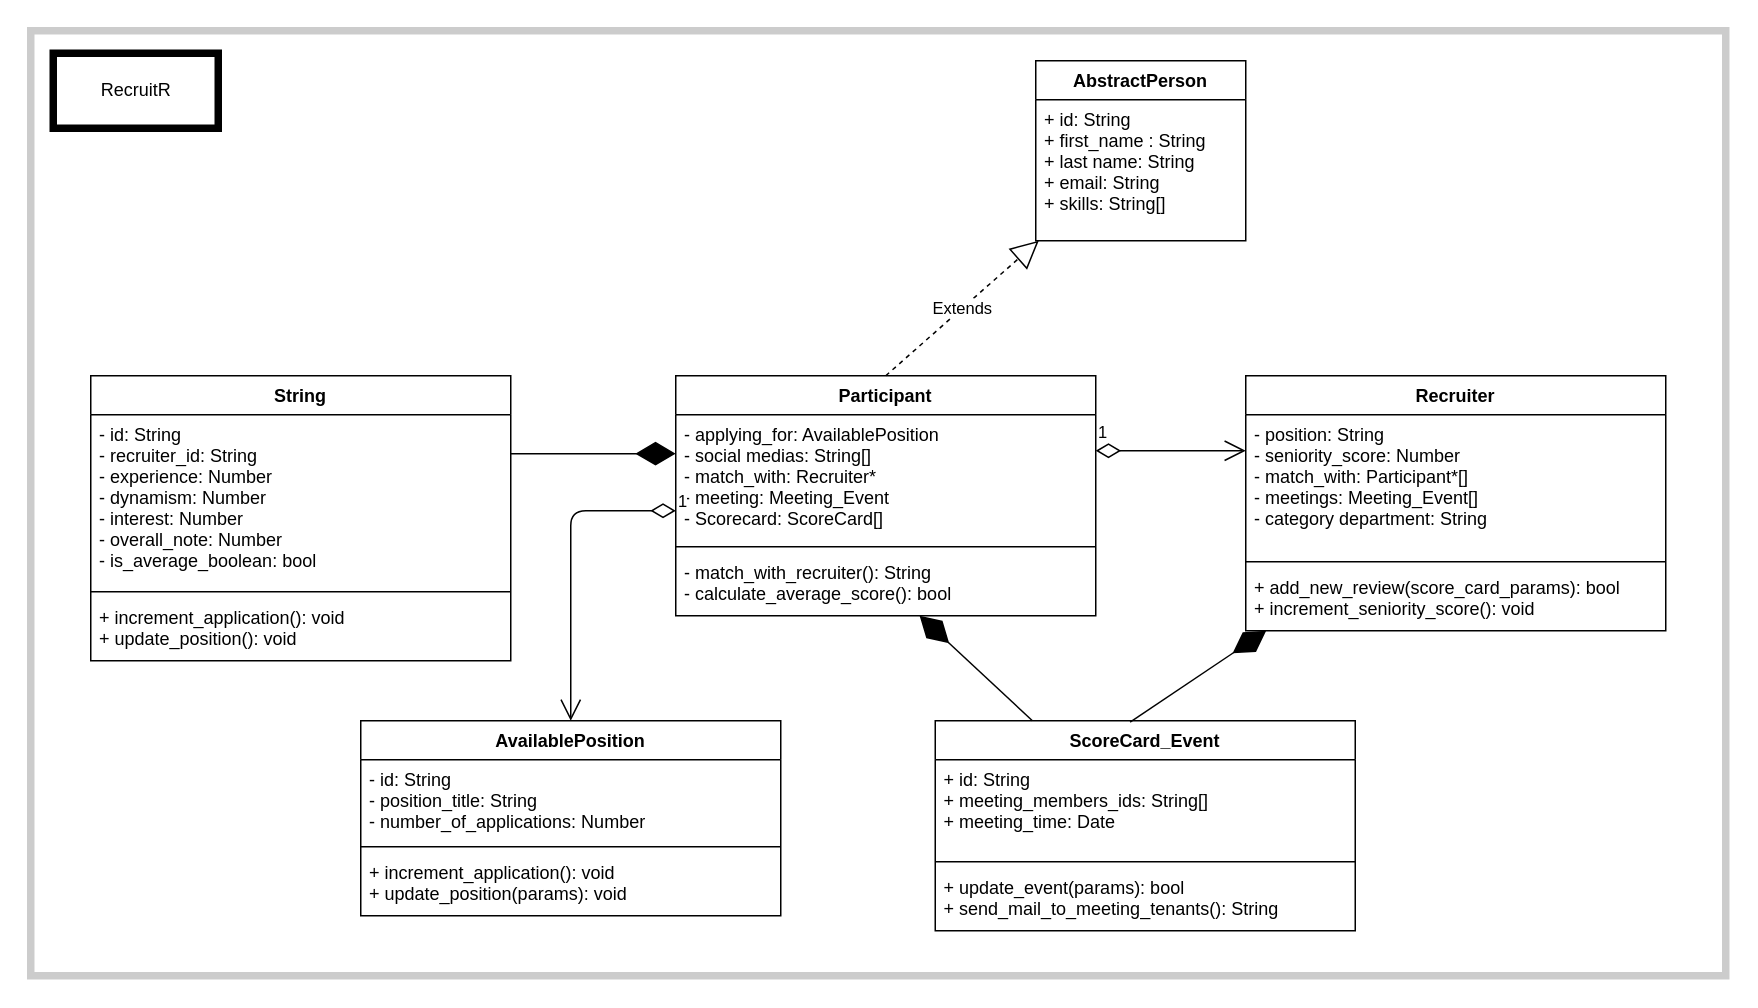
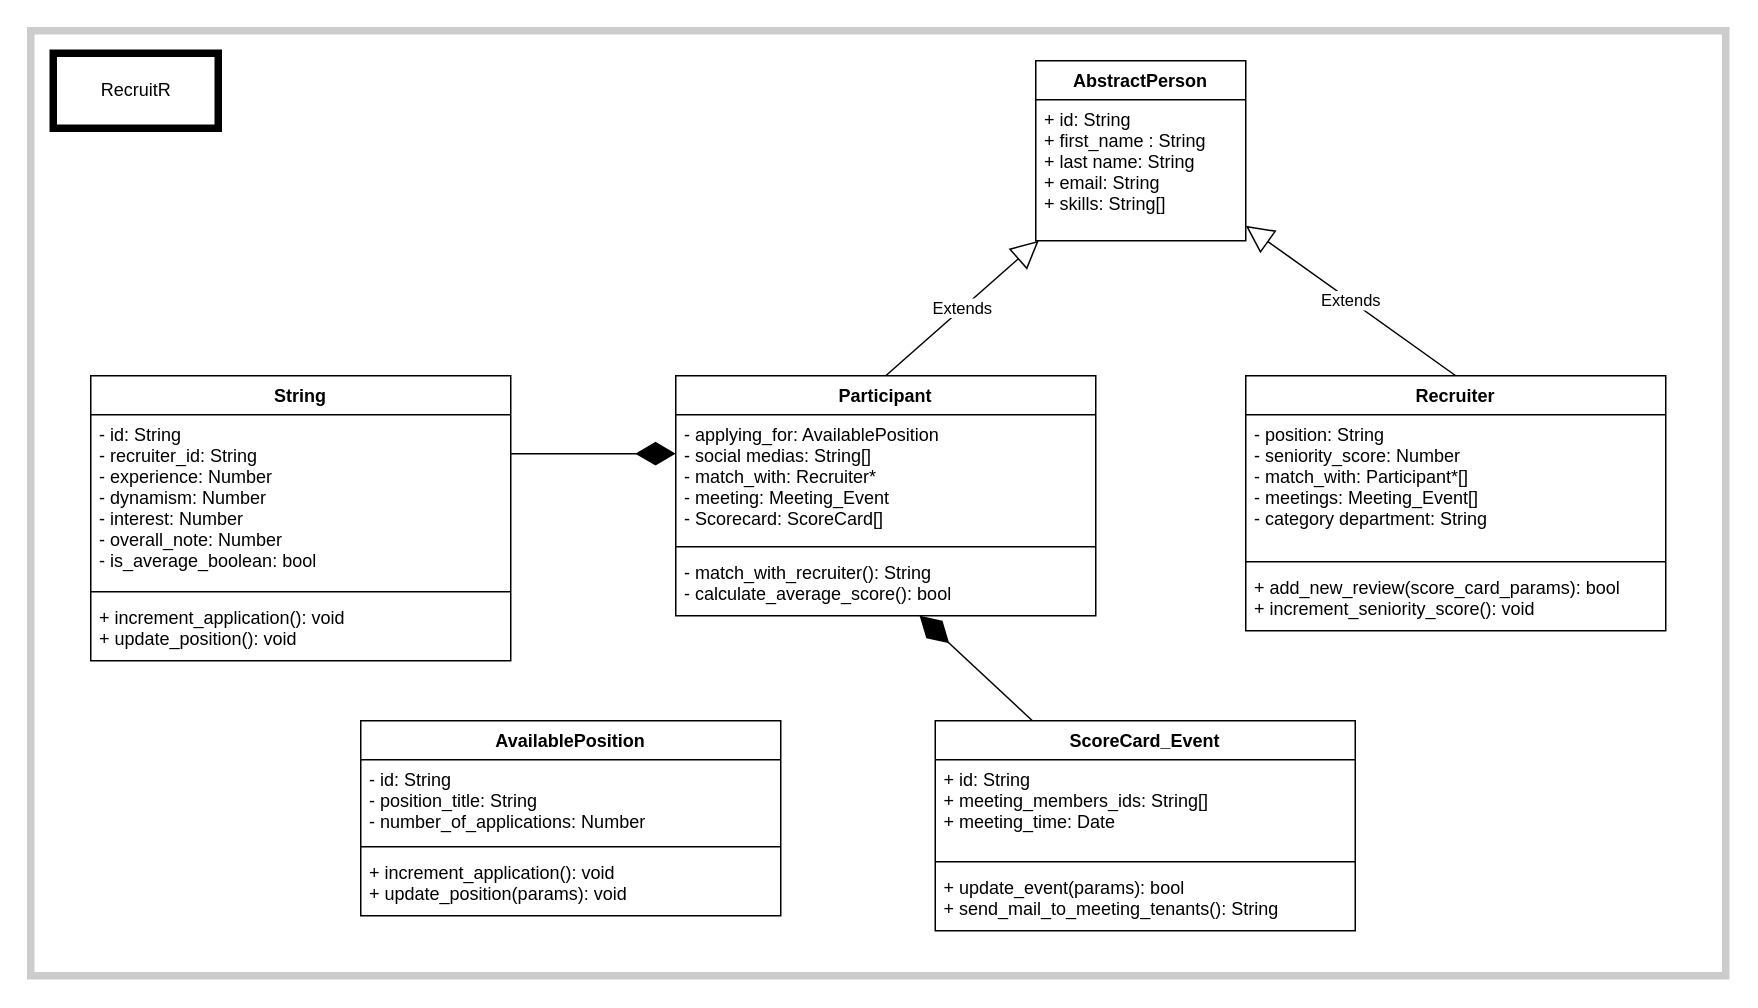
+ <mxCell id="27" value="Extends" style="endArrow=block;endSize=16;endFill=0;html=1;fontColor=#000000;exitX=0.5;exitY=0;exitDx=0;exitDy=0;" edge="1" parent="1" source="8" target="24"><mxGeometry width="160" relative="1" as="geometry"><mxPoint x="710" y="280" as="sourcePoint" /><mxPoint x="809.425" y="230" as="targetPoint" /></mxGeometry></mxCell>
- <mxCell id="26" value="Extends" style="endArrow=block;endSize=16;endFill=0;html=1;fontColor=#000000;exitX=0.5;exitY=0;exitDx=0;exitDy=0;dashed=1;" edge="1" parent="1" source="3" target="24"><mxGeometry width="160" relative="1" as="geometry"><mxPoint x="623" y="230" as="sourcePoint" /><mxPoint x="783" y="230" as="targetPoint" /></mxGeometry></mxCell>
+ <mxCell id="26" value="Extends" style="endArrow=block;endSize=16;endFill=0;html=1;fontColor=#000000;exitX=0.5;exitY=0;exitDx=0;exitDy=0;" edge="1" parent="1" source="3" target="24"><mxGeometry width="160" relative="1" as="geometry"><mxPoint x="623" y="230" as="sourcePoint" /><mxPoint x="783" y="230" as="targetPoint" /></mxGeometry></mxCell>
- <mxCell id="32" value="1" style="endArrow=open;html=1;endSize=12;startArrow=diamondThin;startSize=14;startFill=0;edgeStyle=orthogonalEdgeStyle;align=left;verticalAlign=bottom;fontColor=#000000;" edge="1" parent="1" source="3" target="8"><mxGeometry x="-1" y="3" relative="1" as="geometry"><mxPoint x="460" y="350" as="sourcePoint" /><mxPoint x="390" y="490" as="targetPoint" /><Array as="points"><mxPoint x="770" y="300" /><mxPoint x="770" y="300" /></Array></mxGeometry></mxCell>
- <mxCell id="31" value="1" style="endArrow=open;html=1;endSize=12;startArrow=diamondThin;startSize=14;startFill=0;edgeStyle=orthogonalEdgeStyle;align=left;verticalAlign=bottom;fontColor=#000000;" edge="1" parent="1" source="3" target="16"><mxGeometry x="-1" y="3" relative="1" as="geometry"><mxPoint x="650" y="880" as="sourcePoint" /><mxPoint x="810" y="880" as="targetPoint" /><Array as="points"><mxPoint x="380" y="340" /><mxPoint x="380" y="340" /></Array></mxGeometry></mxCell>
- <mxCell id="30" value="" style="endArrow=diamondThin;endFill=1;endSize=24;html=1;fontColor=#000000;exitX=0.464;exitY=0.007;exitDx=0;exitDy=0;exitPerimeter=0;" edge="1" parent="1" source="12" target="8"><mxGeometry width="160" relative="1" as="geometry"><mxPoint x="800" y="550" as="sourcePoint" /><mxPoint x="608.344" y="420" as="targetPoint" /><Array as="points" /></mxGeometry></mxCell>
